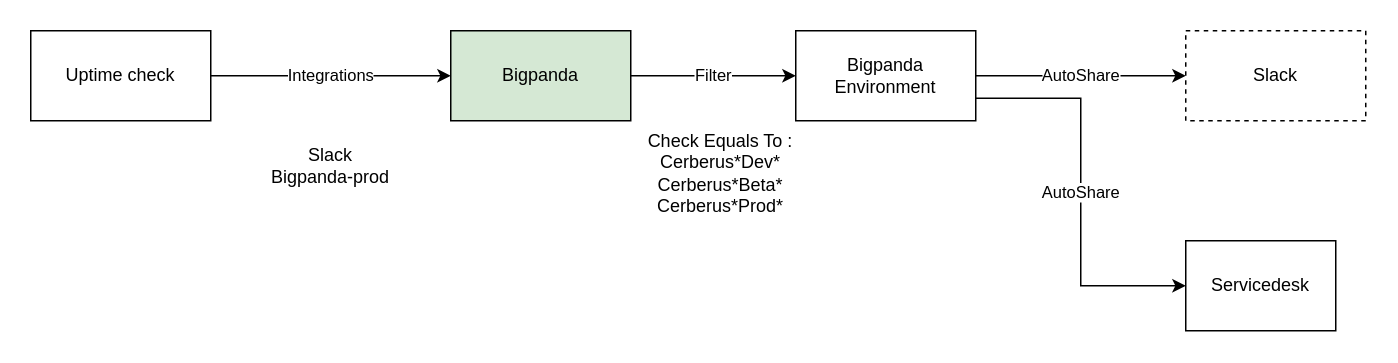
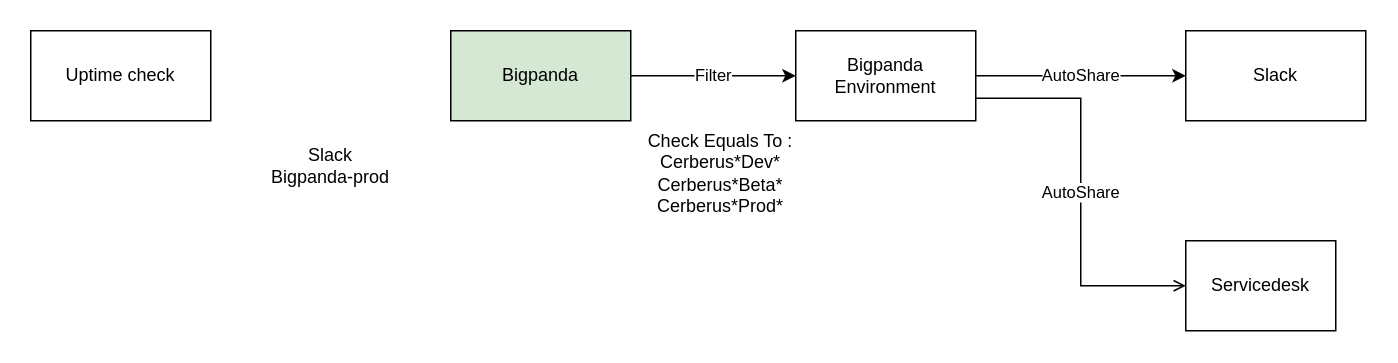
- <mxCell id="2" value="Integrations" style="edgeStyle=orthogonalEdgeStyle;rounded=0;orthogonalLoop=1;jettySize=auto;html=1;" parent="1" source="3" target="10" edge="1"><mxGeometry relative="1" as="geometry" /></mxCell>
- <mxCell id="7" value="Slack" style="rounded=0;whiteSpace=wrap;html=1;dashed=1;" parent="1" vertex="1"><mxGeometry x="790" y="20" width="120" height="60" as="geometry" /></mxCell>
+ <mxCell id="7" value="Slack" style="rounded=0;whiteSpace=wrap;html=1;" parent="1" vertex="1"><mxGeometry x="790" y="20" width="120" height="60" as="geometry" /></mxCell>
- <mxCell id="5" value="AutoShare" style="edgeStyle=orthogonalEdgeStyle;rounded=0;orthogonalLoop=1;jettySize=auto;html=1;exitX=1;exitY=0.75;exitDx=0;exitDy=0;entryX=0;entryY=0.5;entryDx=0;entryDy=0;" parent="1" source="6" target="8" edge="1"><mxGeometry relative="1" as="geometry" /></mxCell>
+ <mxCell id="5" value="AutoShare" style="edgeStyle=orthogonalEdgeStyle;rounded=0;orthogonalLoop=1;jettySize=auto;html=1;exitX=1;exitY=0.75;exitDx=0;exitDy=0;entryX=0;entryY=0.5;entryDx=0;entryDy=0;endArrow=open;" parent="1" source="6" target="8" edge="1"><mxGeometry relative="1" as="geometry" /></mxCell>
